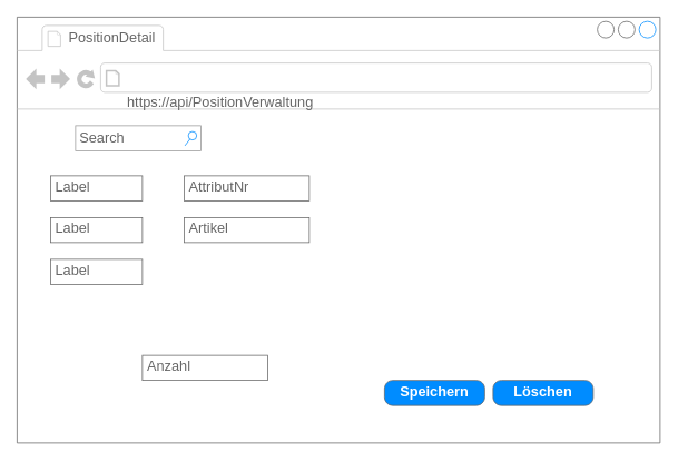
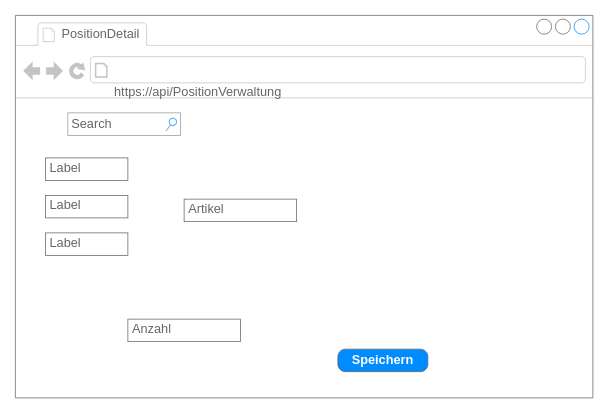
- <mxCell id="11" value="AttributNr" style="strokeWidth=1;shadow=0;dashed=0;align=center;html=1;shape=mxgraph.mockup.text.textBox;fontColor=#666666;align=left;fontSize=17;spacingLeft=4;spacingTop=-3;strokeColor=#666666;mainText=" vertex="1" parent="2"><mxGeometry x="200" y="190" width="150" height="30" as="geometry" /></mxCell>
- <mxCell id="9" value="Artikel" style="strokeWidth=1;shadow=0;dashed=0;align=center;html=1;shape=mxgraph.mockup.text.textBox;fontColor=#666666;align=left;fontSize=17;spacingLeft=4;spacingTop=-3;strokeColor=#666666;mainText=" vertex="1" parent="2"><mxGeometry x="200" y="240" width="150" height="30" as="geometry" /></mxCell>
+ <mxCell id="9" value="Artikel" style="strokeWidth=1;shadow=0;dashed=0;align=center;html=1;shape=mxgraph.mockup.text.textBox;fontColor=#666666;align=left;fontSize=17;spacingLeft=4;spacingTop=-3;strokeColor=#666666;mainText=" vertex="1" parent="2"><mxGeometry x="225" y="245" width="150" height="30" as="geometry" /></mxCell>
- <mxCell id="12" value="Speichern" style="strokeWidth=1;shadow=0;dashed=0;align=center;html=1;shape=mxgraph.mockup.buttons.button;strokeColor=#666666;fontColor=#ffffff;mainText=;buttonStyle=round;fontSize=17;fontStyle=1;fillColor=#008cff;whiteSpace=wrap;" vertex="1" parent="2"><mxGeometry x="440" y="435" width="120" height="30" as="geometry" /></mxCell>
+ <mxCell id="12" value="Speichern" style="strokeWidth=1;shadow=0;dashed=0;align=center;html=1;shape=mxgraph.mockup.buttons.button;strokeColor=#666666;fontColor=#ffffff;mainText=;buttonStyle=round;fontSize=17;fontStyle=1;fillColor=#008cff;whiteSpace=wrap;" vertex="1" parent="2"><mxGeometry x="430" y="445" width="120" height="30" as="geometry" /></mxCell>
- <mxCell id="13" value="Löschen" style="strokeWidth=1;shadow=0;dashed=0;align=center;html=1;shape=mxgraph.mockup.buttons.button;strokeColor=#666666;fontColor=#ffffff;mainText=;buttonStyle=round;fontSize=17;fontStyle=1;fillColor=#008cff;whiteSpace=wrap;" vertex="1" parent="2"><mxGeometry x="570" y="435" width="120" height="30" as="geometry" /></mxCell>
